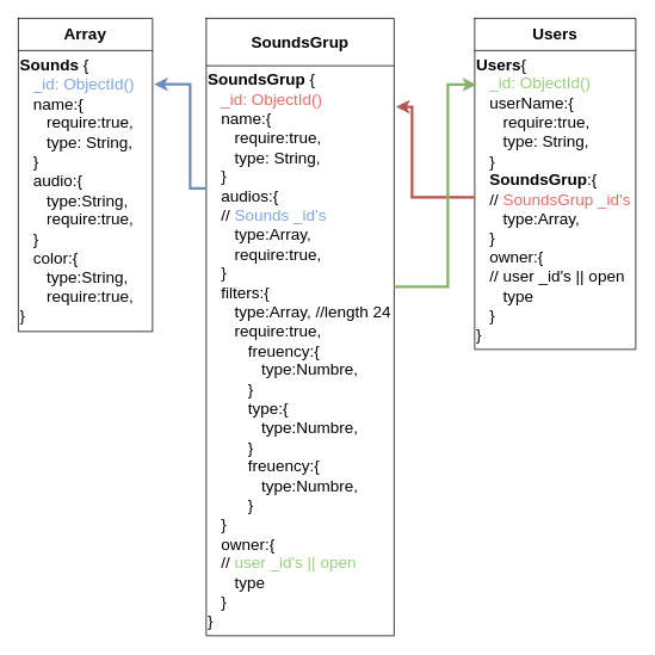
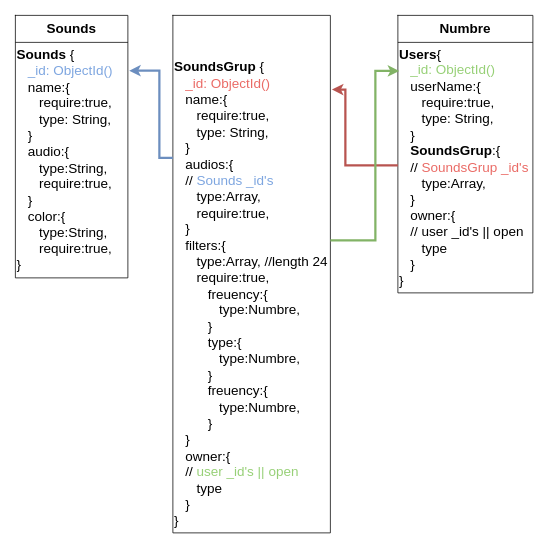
- <mxCell id="4" value="&lt;font size=&quot;1&quot;&gt;&lt;b style=&quot;font-size: 18px&quot;&gt;Array&lt;br&gt;&lt;/b&gt;&lt;/font&gt;" style="shape=partialRectangle;html=1;whiteSpace=wrap;connectable=0;overflow=hidden;fillColor=none;top=0;left=0;bottom=0;right=0;" vertex="1" parent="3"><mxGeometry width="150" height="36" as="geometry" /></mxCell>
+ <mxCell id="4" value="&lt;font size=&quot;1&quot;&gt;&lt;b style=&quot;font-size: 18px&quot;&gt;Sounds&lt;br&gt;&lt;/b&gt;&lt;/font&gt;" style="shape=partialRectangle;html=1;whiteSpace=wrap;connectable=0;overflow=hidden;fillColor=none;top=0;left=0;bottom=0;right=0;" vertex="1" parent="3"><mxGeometry width="150" height="36" as="geometry" /></mxCell>
- <mxCell id="14" value="&lt;font size=&quot;1&quot;&gt;&lt;b style=&quot;font-size: 18px&quot;&gt;Users&lt;br&gt;&lt;/b&gt;&lt;/font&gt;" style="shape=partialRectangle;html=1;whiteSpace=wrap;connectable=0;overflow=hidden;fillColor=none;top=0;left=0;bottom=0;right=0;" vertex="1" parent="13"><mxGeometry width="180" height="36" as="geometry" /></mxCell>
+ <mxCell id="14" value="&lt;font size=&quot;1&quot;&gt;&lt;b style=&quot;font-size: 18px&quot;&gt;Numbre&lt;br&gt;&lt;/b&gt;&lt;/font&gt;" style="shape=partialRectangle;html=1;whiteSpace=wrap;connectable=0;overflow=hidden;fillColor=none;top=0;left=0;bottom=0;right=0;" vertex="1" parent="13"><mxGeometry width="180" height="36" as="geometry" /></mxCell>
- <mxCell id="9" value="&lt;font size=&quot;1&quot;&gt;&lt;b style=&quot;font-size: 18px&quot;&gt;SoundsGrup&lt;br&gt;&lt;/b&gt;&lt;/font&gt;" style="shape=partialRectangle;html=1;whiteSpace=wrap;connectable=0;overflow=hidden;fillColor=none;top=0;left=0;bottom=0;right=0;" vertex="1" parent="8"><mxGeometry width="210" height="53" as="geometry" /></mxCell>
